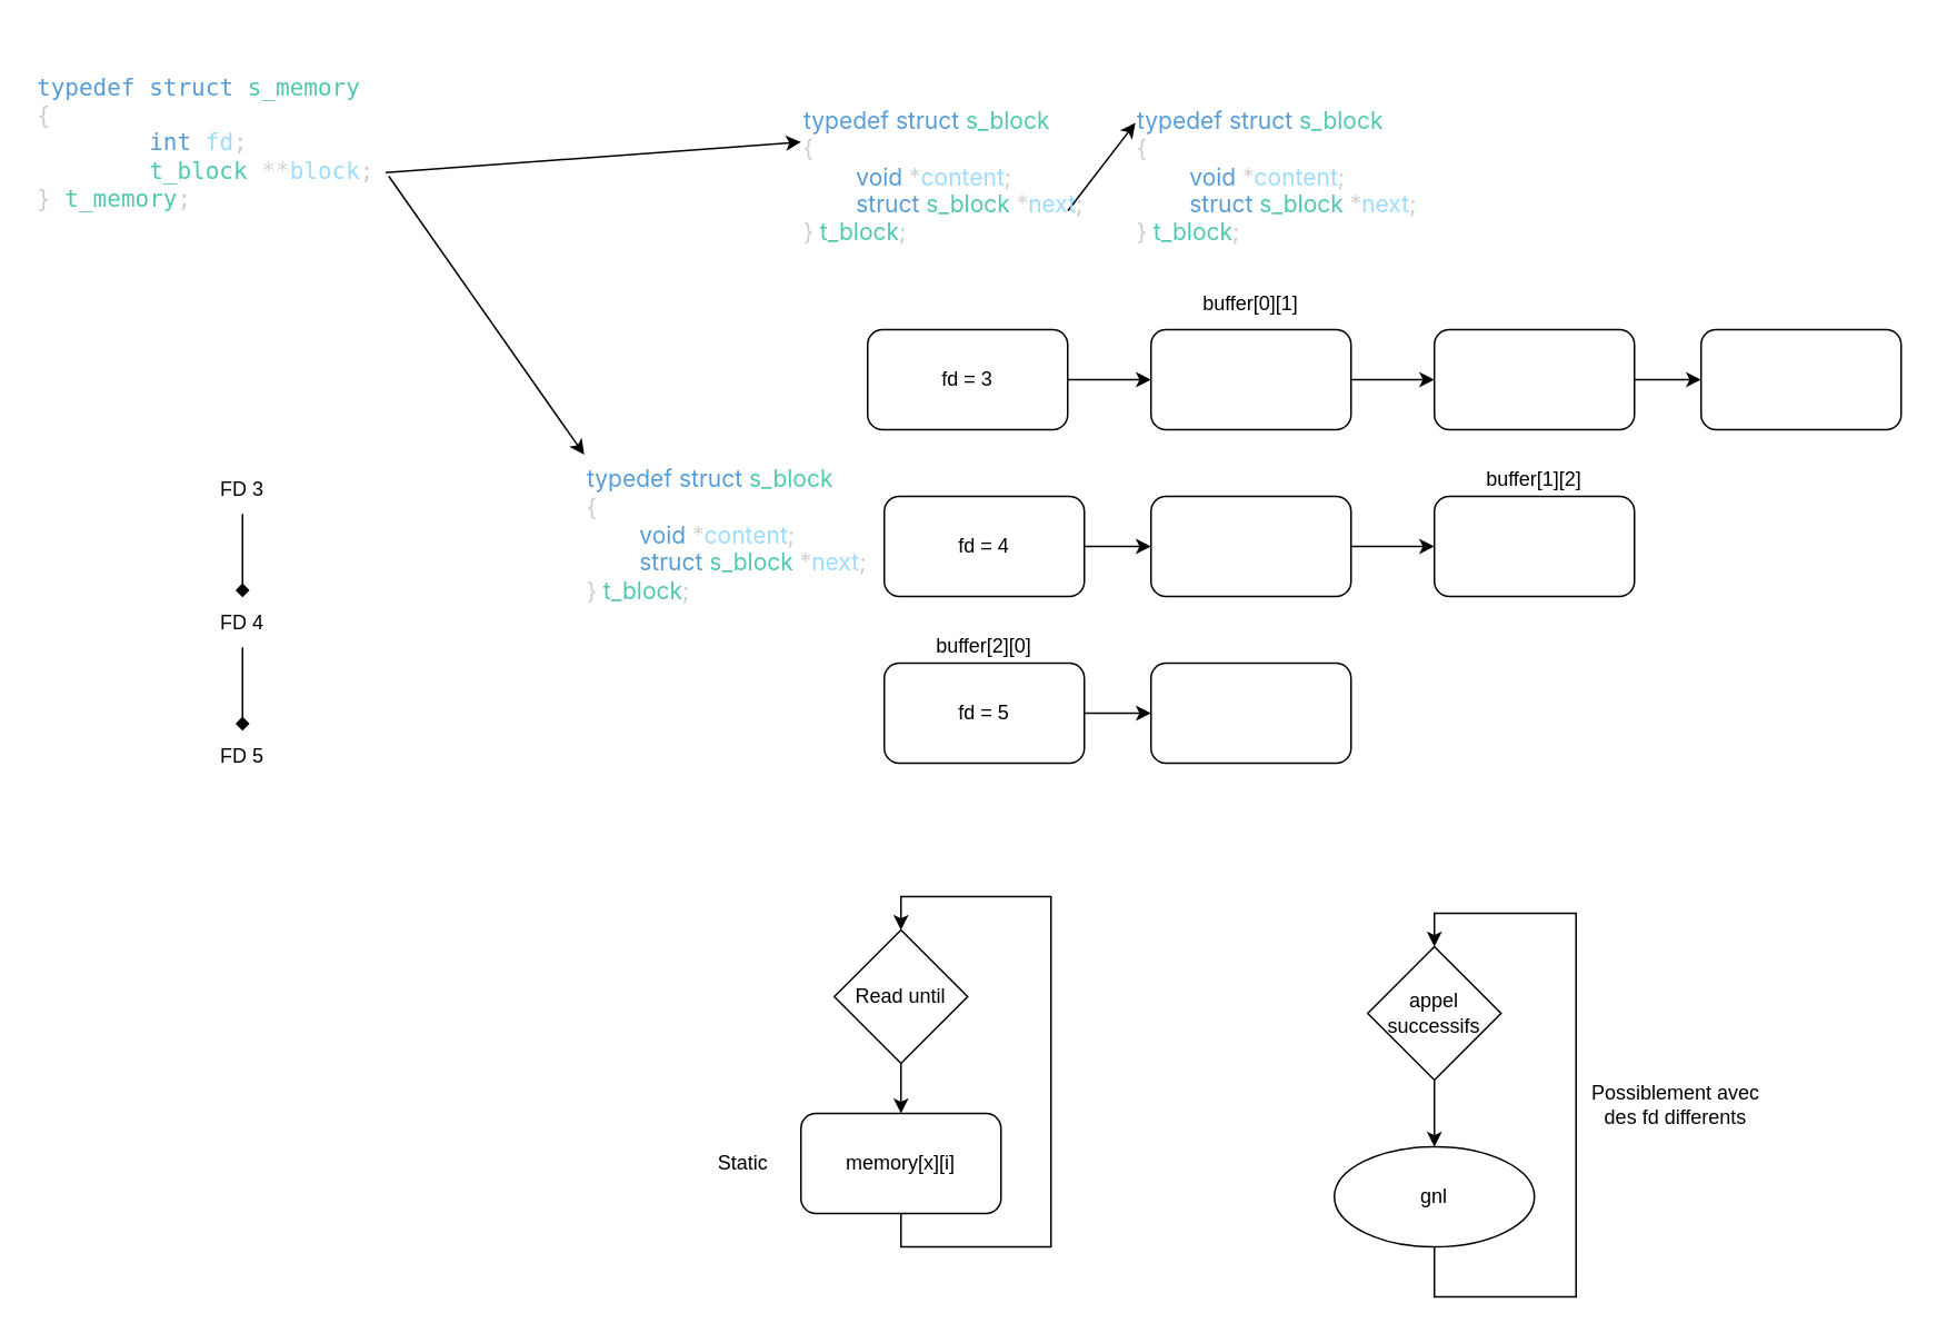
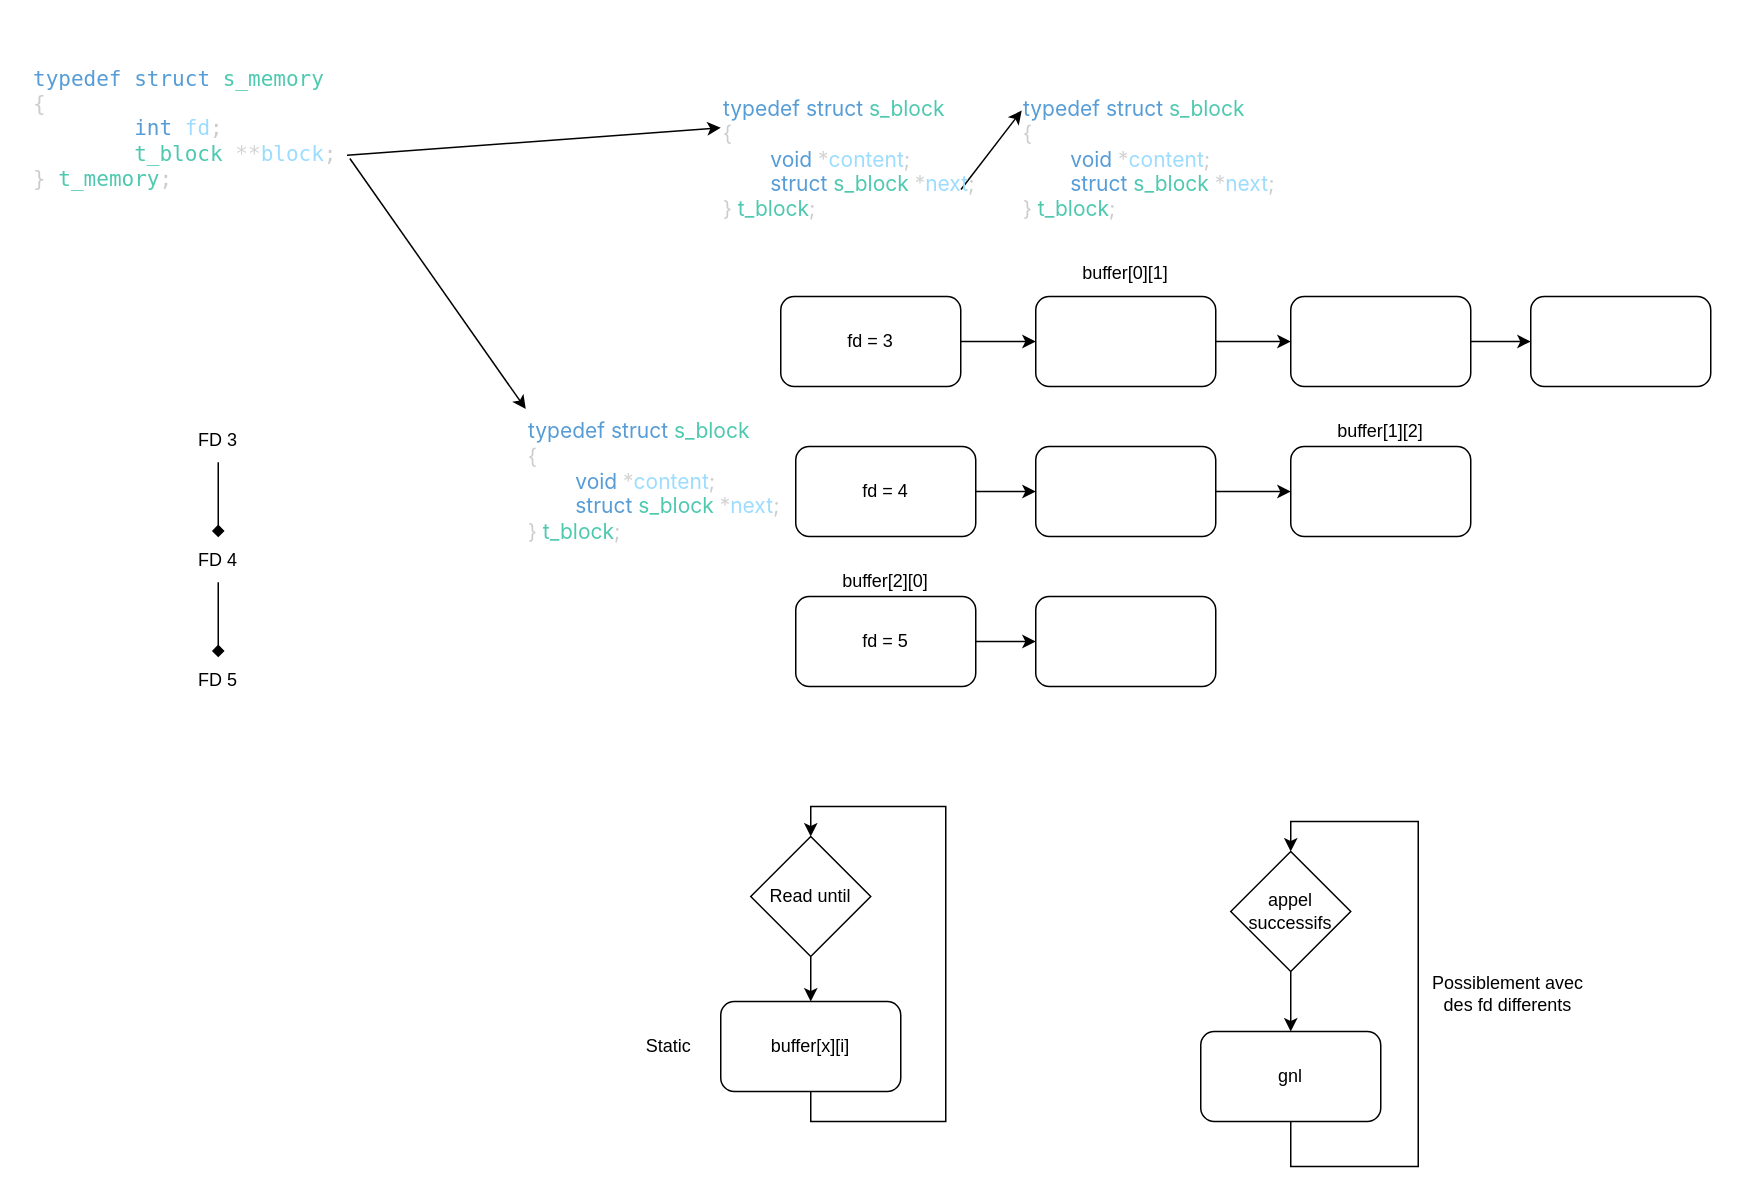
- <mxCell id="3" value="memory[x][i]" style="rounded=1;whiteSpace=wrap;html=1;" parent="1" vertex="1"><mxGeometry x="480" y="667" width="120" height="60" as="geometry" /></mxCell>
+ <mxCell id="3" value="buffer[x][i]" style="rounded=1;whiteSpace=wrap;html=1;" parent="1" vertex="1"><mxGeometry x="480" y="667" width="120" height="60" as="geometry" /></mxCell>
- <mxCell id="5" value="gnl" style="ellipse;whiteSpace=wrap;html=1;" parent="1" vertex="1"><mxGeometry x="800" y="687" width="120" height="60" as="geometry" /></mxCell>
+ <mxCell id="5" value="gnl" style="rounded=1;whiteSpace=wrap;html=1;" parent="1" vertex="1"><mxGeometry x="800" y="687" width="120" height="60" as="geometry" /></mxCell>
